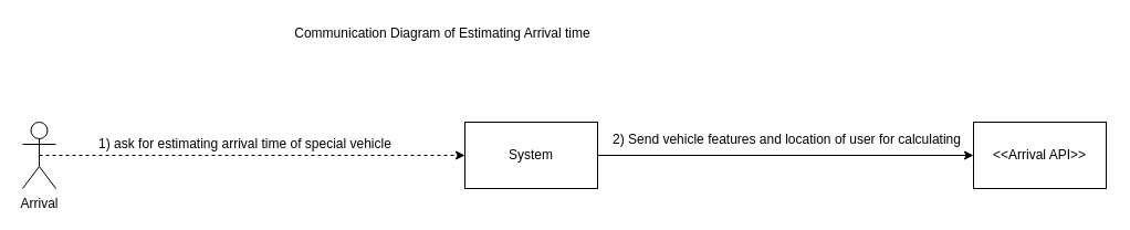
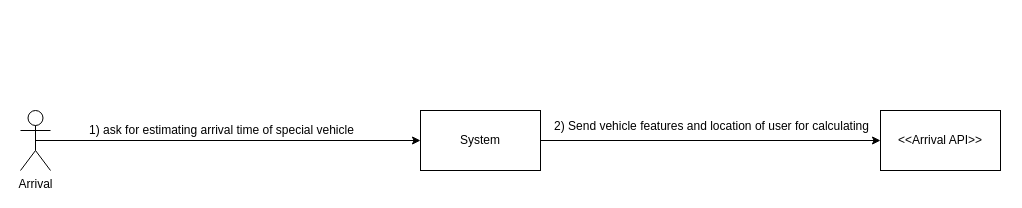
- <mxCell id="9" value="Communication Diagram of Estimating Arrival time" style="text;html=1;strokeColor=none;fillColor=none;align=center;verticalAlign=middle;whiteSpace=wrap;rounded=0;" vertex="1" parent="1"><mxGeometry x="180" y="20" width="440" height="20" as="geometry" /></mxCell>
- <mxCell id="2" style="edgeStyle=orthogonalEdgeStyle;rounded=0;orthogonalLoop=1;jettySize=auto;html=1;exitX=0.5;exitY=0.5;exitDx=0;exitDy=0;exitPerimeter=0;entryX=0;entryY=0.5;entryDx=0;entryDy=0;dashed=1;" edge="1" parent="1" source="4" target="7"><mxGeometry relative="1" as="geometry" /></mxCell>
+ <mxCell id="2" style="edgeStyle=orthogonalEdgeStyle;rounded=0;orthogonalLoop=1;jettySize=auto;html=1;exitX=0.5;exitY=0.5;exitDx=0;exitDy=0;exitPerimeter=0;entryX=0;entryY=0.5;entryDx=0;entryDy=0;" edge="1" parent="1" source="4" target="7"><mxGeometry relative="1" as="geometry" /></mxCell>
